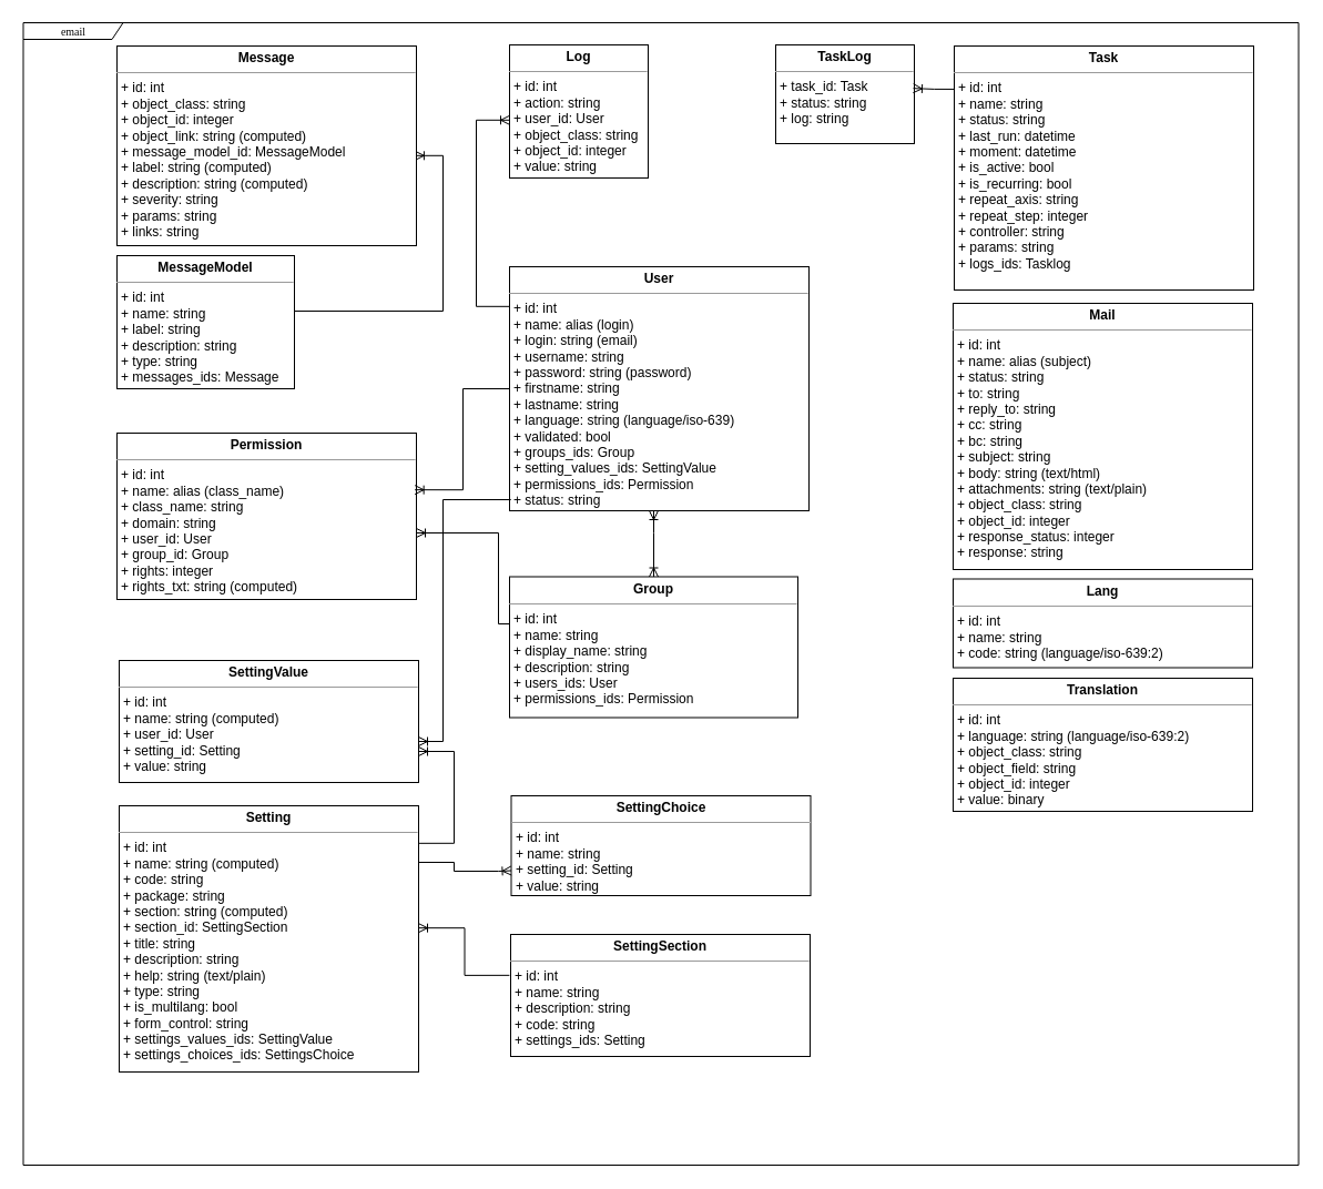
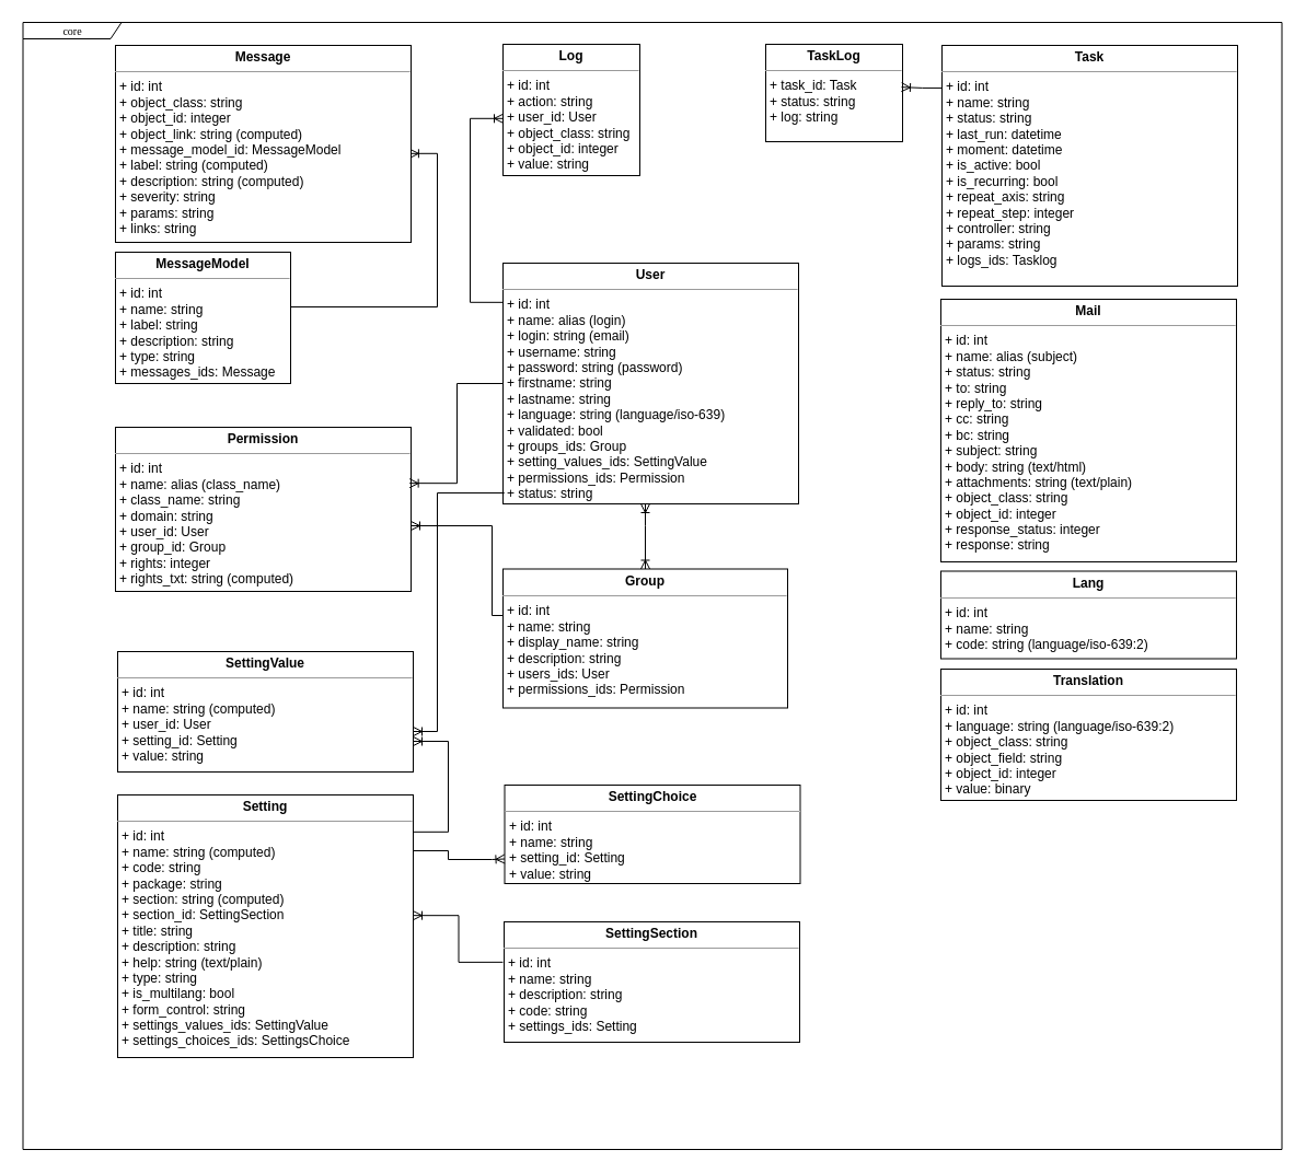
- <mxCell id="27" value="email" style="shape=umlFrame;whiteSpace=wrap;html=1;rounded=0;shadow=0;comic=0;labelBackgroundColor=none;strokeWidth=1;fontFamily=Verdana;fontSize=10;align=center;width=90;height=15;" vertex="1" parent="1"><mxGeometry x="20.5" width="1150" height="1030" as="geometry" y="20" /></mxCell>
+ <mxCell id="27" value="core" style="shape=umlFrame;whiteSpace=wrap;html=1;rounded=0;shadow=0;comic=0;labelBackgroundColor=none;strokeWidth=1;fontFamily=Verdana;fontSize=10;align=center;width=90;height=15;" vertex="1" parent="1"><mxGeometry x="20.5" width="1150" height="1030" as="geometry" y="20" /></mxCell>
